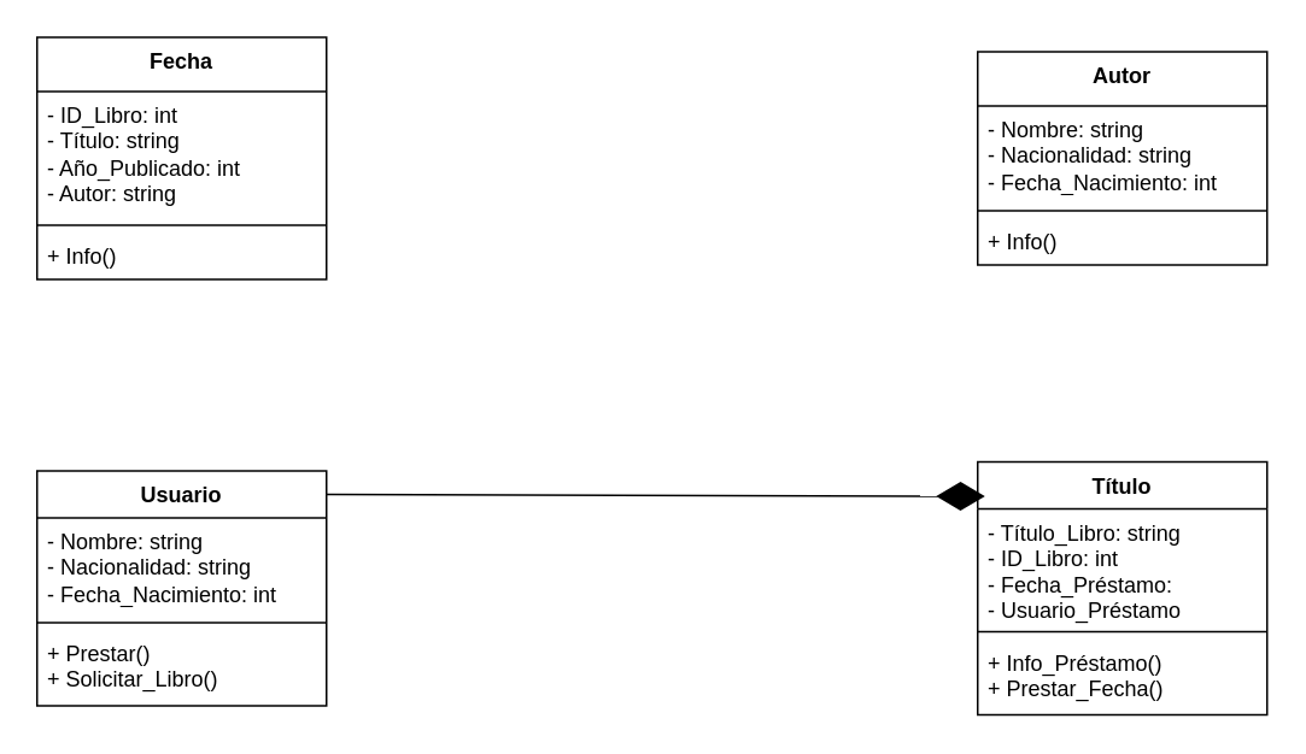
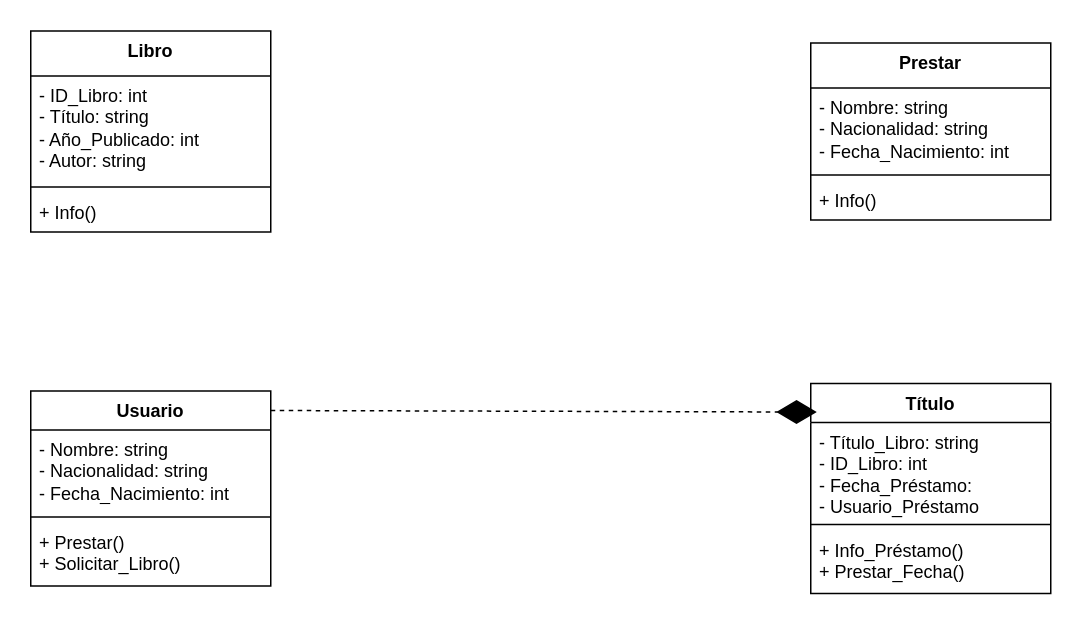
- <mxCell id="6" value="Fecha" style="swimlane;fontStyle=1;align=center;verticalAlign=top;childLayout=stackLayout;horizontal=1;startSize=30;horizontalStack=0;resizeParent=1;resizeParentMax=0;resizeLast=0;collapsible=1;marginBottom=0;whiteSpace=wrap;html=1;" vertex="1" parent="1"><mxGeometry x="20" y="20" width="160" height="134" as="geometry"><mxRectangle x="240" y="130" width="70" height="30" as="alternateBounds" /></mxGeometry></mxCell>
+ <mxCell id="6" value="Libro" style="swimlane;fontStyle=1;align=center;verticalAlign=top;childLayout=stackLayout;horizontal=1;startSize=30;horizontalStack=0;resizeParent=1;resizeParentMax=0;resizeLast=0;collapsible=1;marginBottom=0;whiteSpace=wrap;html=1;" vertex="1" parent="1"><mxGeometry x="20" y="20" width="160" height="134" as="geometry"><mxRectangle x="240" y="130" width="70" height="30" as="alternateBounds" /></mxGeometry></mxCell>
- <mxCell id="2" value="Autor" style="swimlane;fontStyle=1;align=center;verticalAlign=top;childLayout=stackLayout;horizontal=1;startSize=30;horizontalStack=0;resizeParent=1;resizeParentMax=0;resizeLast=0;collapsible=1;marginBottom=0;whiteSpace=wrap;html=1;" vertex="1" parent="1"><mxGeometry x="540" y="28" width="160" height="118" as="geometry" /></mxCell>
+ <mxCell id="2" value="Prestar" style="swimlane;fontStyle=1;align=center;verticalAlign=top;childLayout=stackLayout;horizontal=1;startSize=30;horizontalStack=0;resizeParent=1;resizeParentMax=0;resizeLast=0;collapsible=1;marginBottom=0;whiteSpace=wrap;html=1;" vertex="1" parent="1"><mxGeometry x="540" y="28" width="160" height="118" as="geometry" /></mxCell>
- <mxCell id="18" value="" style="endArrow=diamondThin;endFill=1;endSize=24;html=1;rounded=0;entryX=0.025;entryY=0.136;entryDx=0;entryDy=0;entryPerimeter=0;exitX=1;exitY=0.1;exitDx=0;exitDy=0;exitPerimeter=0;" edge="1" parent="1" source="10" target="14"><mxGeometry width="160" relative="1" as="geometry"><mxPoint x="180" y="270" as="sourcePoint" /><mxPoint x="340" y="270" as="targetPoint" /></mxGeometry></mxCell>
+ <mxCell id="18" value="" style="endArrow=diamondThin;endFill=1;endSize=24;html=1;rounded=0;entryX=0.025;entryY=0.136;entryDx=0;entryDy=0;entryPerimeter=0;exitX=1;exitY=0.1;exitDx=0;exitDy=0;exitPerimeter=0;dashed=1;" edge="1" parent="1" source="10" target="14"><mxGeometry width="160" relative="1" as="geometry"><mxPoint x="180" y="270" as="sourcePoint" /><mxPoint x="340" y="270" as="targetPoint" /></mxGeometry></mxCell>
